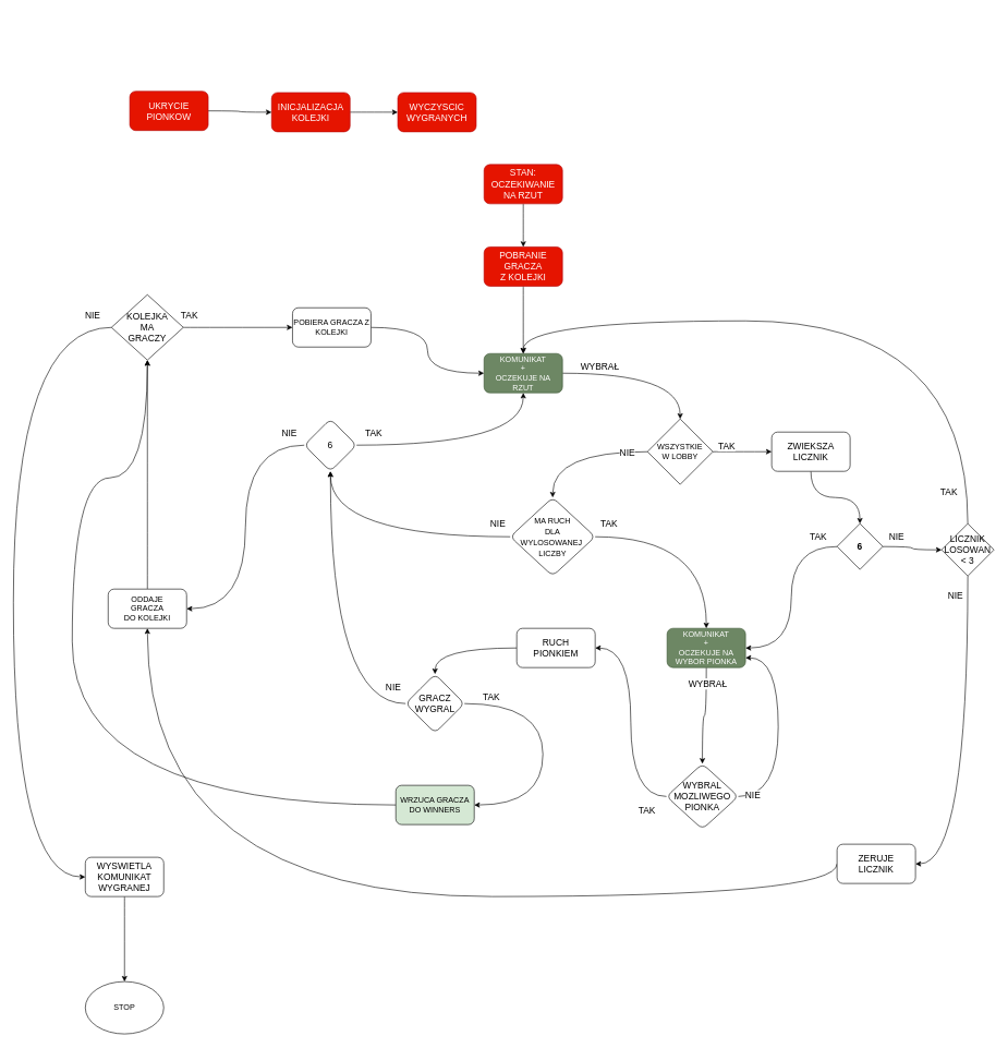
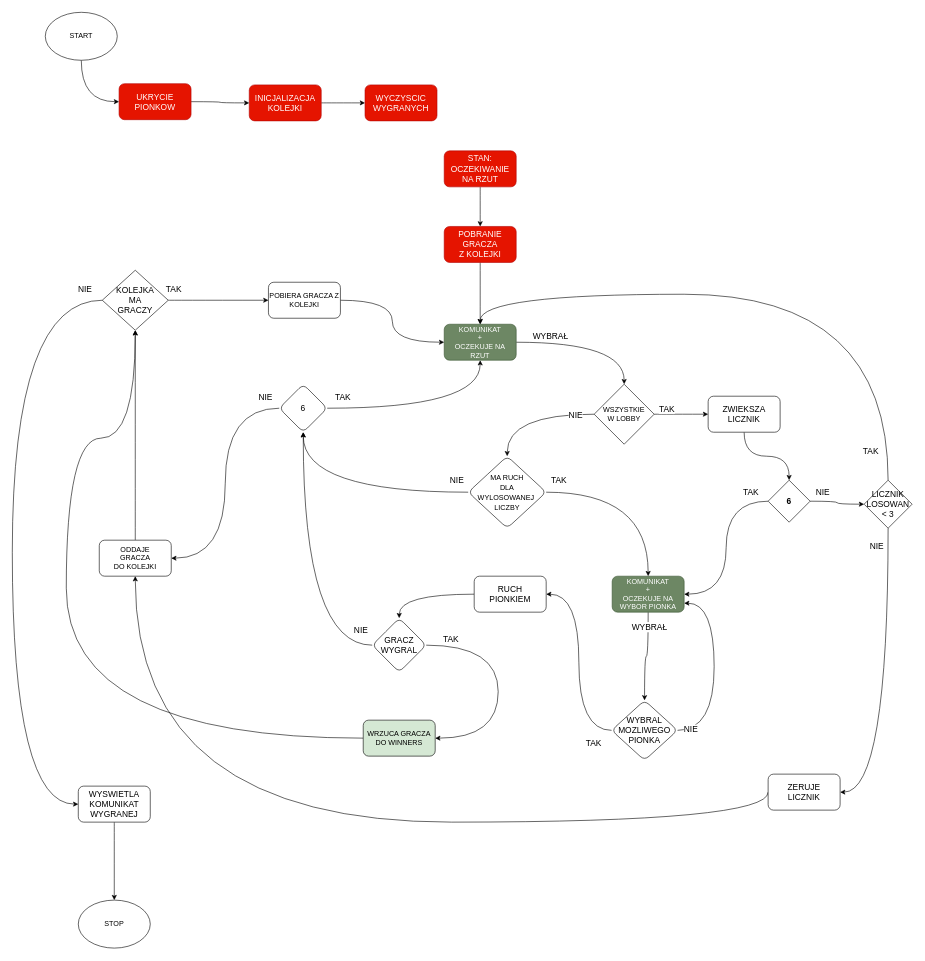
+ <mxCell id="3" value="START" style="ellipse;whiteSpace=wrap;html=1;" vertex="1" parent="1"><mxGeometry x="75" y="20" width="120" height="80" as="geometry" /></mxCell>
+ <mxCell id="2" style="edgeStyle=orthogonalEdgeStyle;rounded=0;orthogonalLoop=1;jettySize=auto;html=1;exitX=0.5;exitY=1;exitDx=0;exitDy=0;curved=1;entryX=0;entryY=0.5;entryDx=0;entryDy=0;" edge="1" parent="1" source="3" target="69"><mxGeometry relative="1" as="geometry" /></mxCell>
